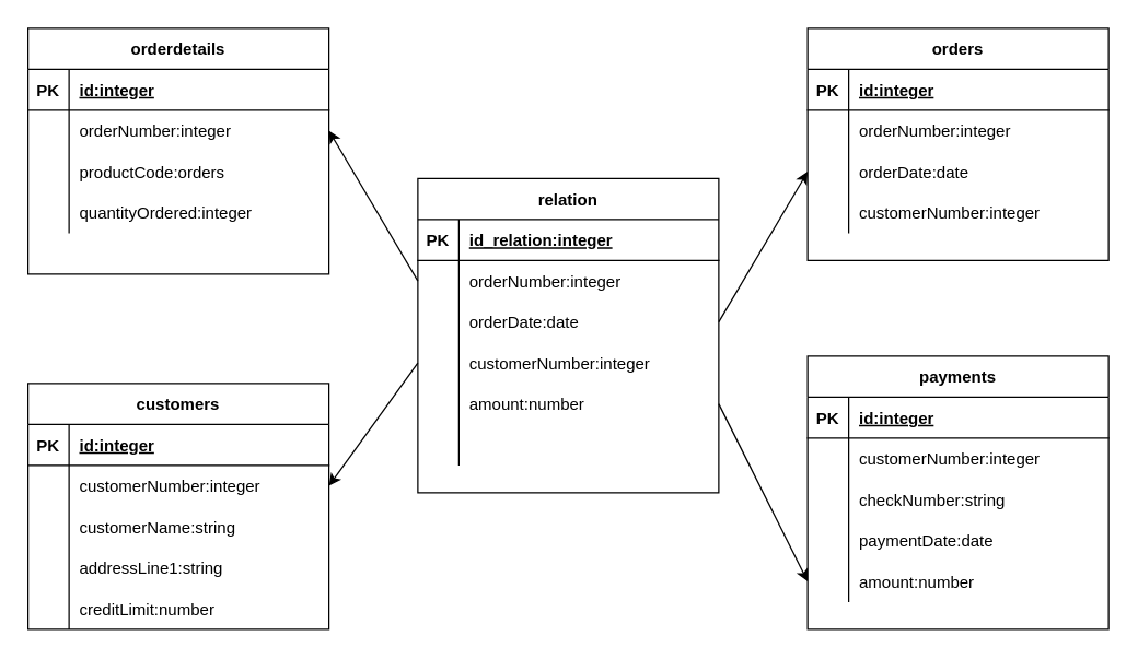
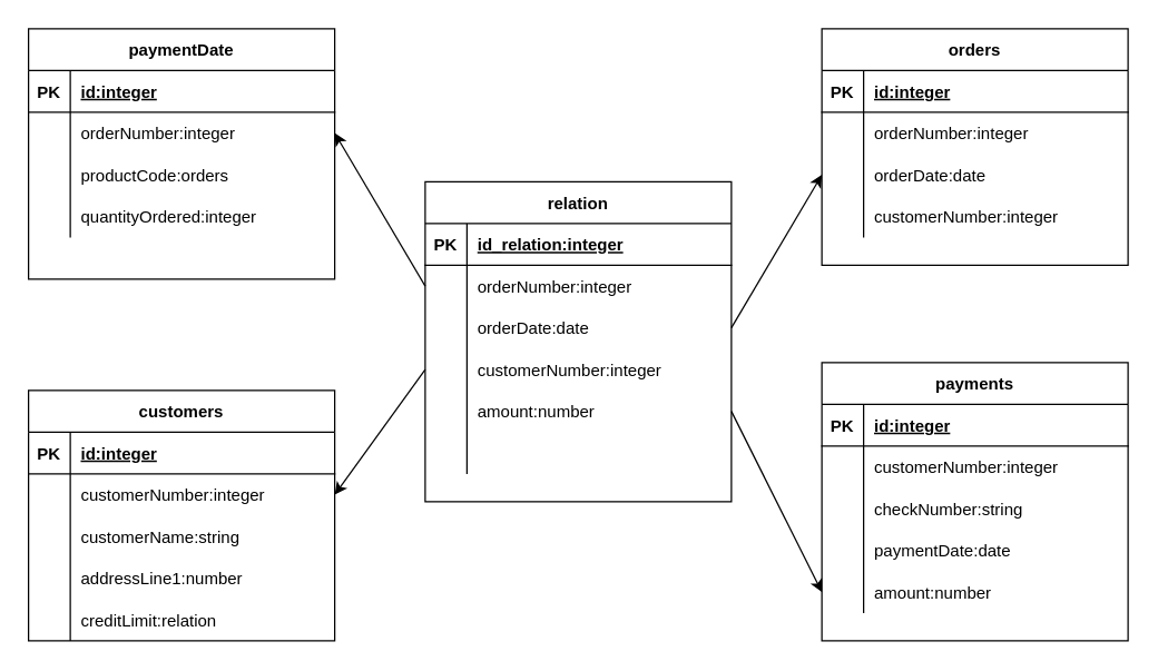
- <mxCell id="25" value="orderdetails" style="shape=table;startSize=30;container=1;collapsible=1;childLayout=tableLayout;fixedRows=1;rowLines=0;fontStyle=1;align=center;resizeLast=1;" parent="1" vertex="1"><mxGeometry x="20" y="20" width="220" height="180" as="geometry" /></mxCell>
+ <mxCell id="25" value="paymentDate" style="shape=table;startSize=30;container=1;collapsible=1;childLayout=tableLayout;fixedRows=1;rowLines=0;fontStyle=1;align=center;resizeLast=1;" parent="1" vertex="1"><mxGeometry x="20" y="20" width="220" height="180" as="geometry" /></mxCell>
- <mxCell id="63" value="addressLine1:string" style="shape=partialRectangle;connectable=0;fillColor=none;top=0;left=0;bottom=0;right=0;align=left;spacingLeft=6;overflow=hidden;" parent="61" vertex="1"><mxGeometry x="30" width="190" height="30" as="geometry" /></mxCell>
+ <mxCell id="63" value="addressLine1:number" style="shape=partialRectangle;connectable=0;fillColor=none;top=0;left=0;bottom=0;right=0;align=left;spacingLeft=6;overflow=hidden;" parent="61" vertex="1"><mxGeometry x="30" width="190" height="30" as="geometry" /></mxCell>
- <mxCell id="66" value="creditLimit:number" style="shape=partialRectangle;connectable=0;fillColor=none;top=0;left=0;bottom=0;right=0;align=left;spacingLeft=6;overflow=hidden;" parent="64" vertex="1"><mxGeometry x="30" width="190" height="30" as="geometry" /></mxCell>
+ <mxCell id="66" value="creditLimit:relation" style="shape=partialRectangle;connectable=0;fillColor=none;top=0;left=0;bottom=0;right=0;align=left;spacingLeft=6;overflow=hidden;" parent="64" vertex="1"><mxGeometry x="30" width="190" height="30" as="geometry" /></mxCell>
